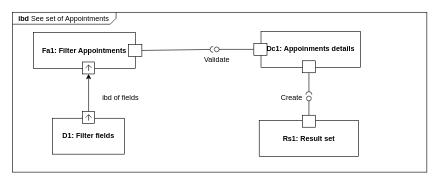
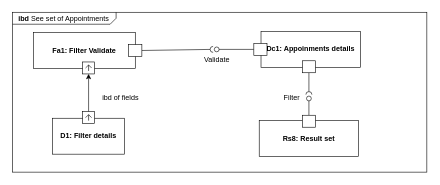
- <mxCell id="19" value="&lt;b&gt;Fa1: Filter Appointments&lt;/b&gt;" style="rounded=0;whiteSpace=wrap;html=1;fillColor=none;container=0;" vertex="1" parent="18"><mxGeometry x="-20" width="170" height="60" as="geometry" /></mxCell>
+ <mxCell id="19" value="&lt;b&gt;Fa1: Filter Validate&lt;/b&gt;" style="rounded=0;whiteSpace=wrap;html=1;fillColor=none;container=0;" vertex="1" parent="18"><mxGeometry x="-20" width="170" height="60" as="geometry" /></mxCell>
- <mxCell id="17" value="Create" style="text;html=1;align=center;verticalAlign=middle;resizable=0;points=[];autosize=1;strokeColor=none;fillColor=none;" vertex="1" parent="1"><mxGeometry x="458.5" y="150" width="54" height="26" as="geometry" /></mxCell>
+ <mxCell id="17" value="Filter" style="text;html=1;align=center;verticalAlign=middle;resizable=0;points=[];autosize=1;strokeColor=none;fillColor=none;" vertex="1" parent="1"><mxGeometry x="458.5" y="150" width="54" height="26" as="geometry" /></mxCell>
- <mxCell id="5" value="&lt;b&gt;D1: Filter fields&lt;/b&gt;" style="rounded=0;whiteSpace=wrap;html=1;fillColor=none;container=0;" vertex="1" parent="4"><mxGeometry y="11" width="120" height="60" as="geometry" /></mxCell>
+ <mxCell id="5" value="&lt;b&gt;D1: Filter details&lt;/b&gt;" style="rounded=0;whiteSpace=wrap;html=1;fillColor=none;container=0;" vertex="1" parent="4"><mxGeometry y="11" width="120" height="60" as="geometry" /></mxCell>
- <mxCell id="27" value="&lt;b&gt;Rs1: Result set&lt;/b&gt;" style="rounded=0;whiteSpace=wrap;html=1;fillColor=none;container=0;" vertex="1" parent="26"><mxGeometry y="9" width="166" height="60" as="geometry" /></mxCell>
+ <mxCell id="27" value="&lt;b&gt;Rs8: Result set&lt;/b&gt;" style="rounded=0;whiteSpace=wrap;html=1;fillColor=none;container=0;" vertex="1" parent="26"><mxGeometry y="9" width="166" height="60" as="geometry" /></mxCell>
